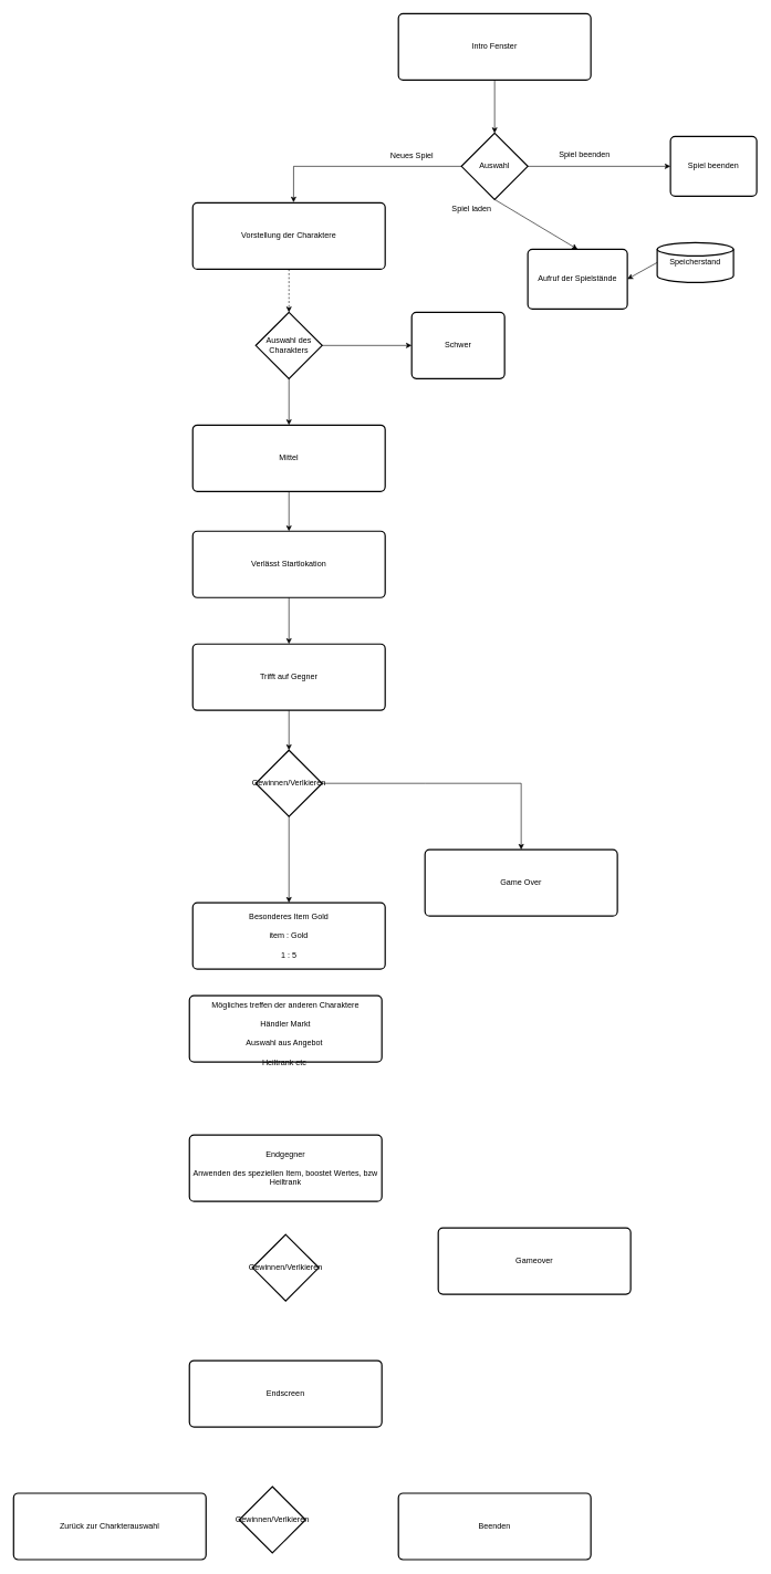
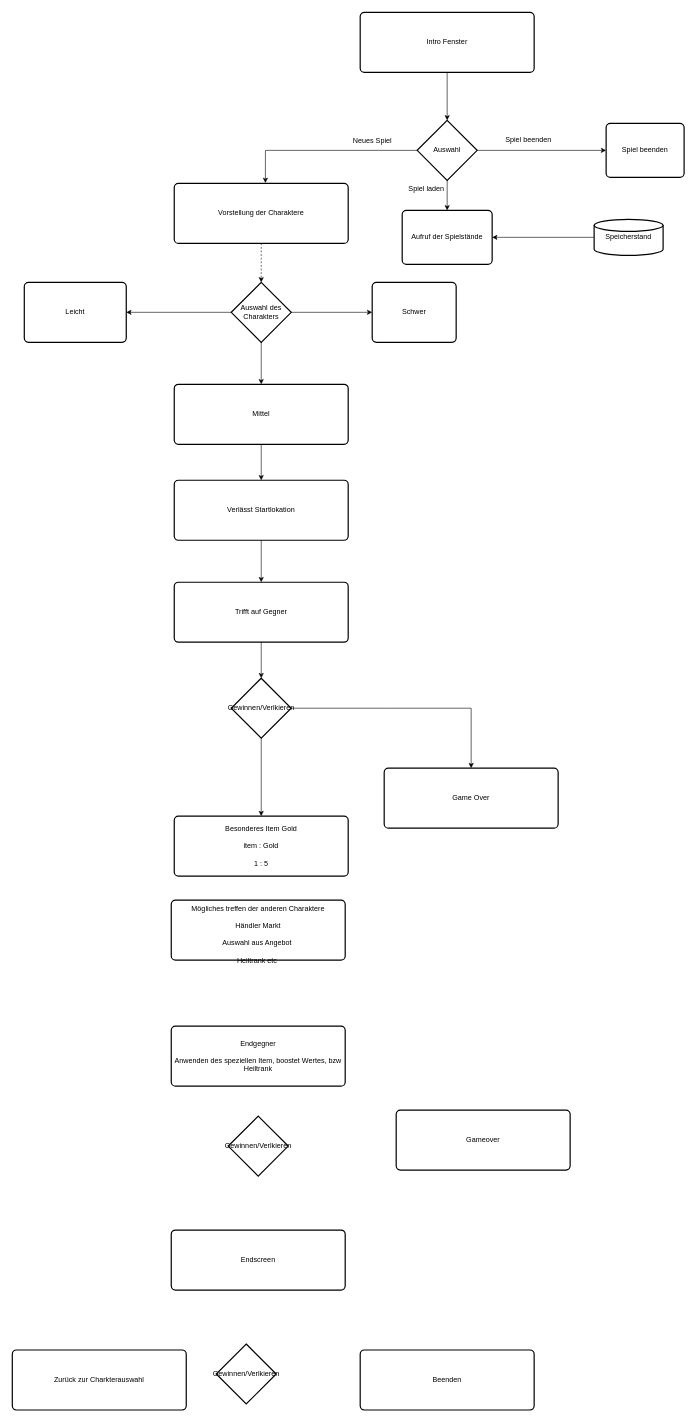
- <mxCell id="4" value="Aufruf der Spielstände" style="rounded=1;whiteSpace=wrap;html=1;absoluteArcSize=1;arcSize=14;strokeWidth=2;" vertex="1" parent="1"><mxGeometry x="795" y="375" width="150" height="90" as="geometry" /></mxCell>
+ <mxCell id="4" value="Aufruf der Spielstände" style="rounded=1;whiteSpace=wrap;html=1;absoluteArcSize=1;arcSize=14;strokeWidth=2;" vertex="1" parent="1"><mxGeometry x="670" y="350" width="150" height="90" as="geometry" /></mxCell>
+ <mxCell id="14" value="Leicht" style="rounded=1;whiteSpace=wrap;html=1;absoluteArcSize=1;arcSize=14;strokeWidth=2;" vertex="1" parent="1"><mxGeometry x="40" y="470" width="170" height="100" as="geometry" /></mxCell>
+ <mxCell id="19" value="" style="endArrow=classic;html=1;rounded=0;entryX=1;entryY=0.5;entryDx=0;entryDy=0;exitX=0;exitY=0.5;exitDx=0;exitDy=0;exitPerimeter=0;" edge="1" parent="1" source="10" target="14"><mxGeometry width="50" height="50" relative="1" as="geometry"><mxPoint x="505" y="540" as="sourcePoint" /><mxPoint x="560" y="540" as="targetPoint" /></mxGeometry></mxCell>
